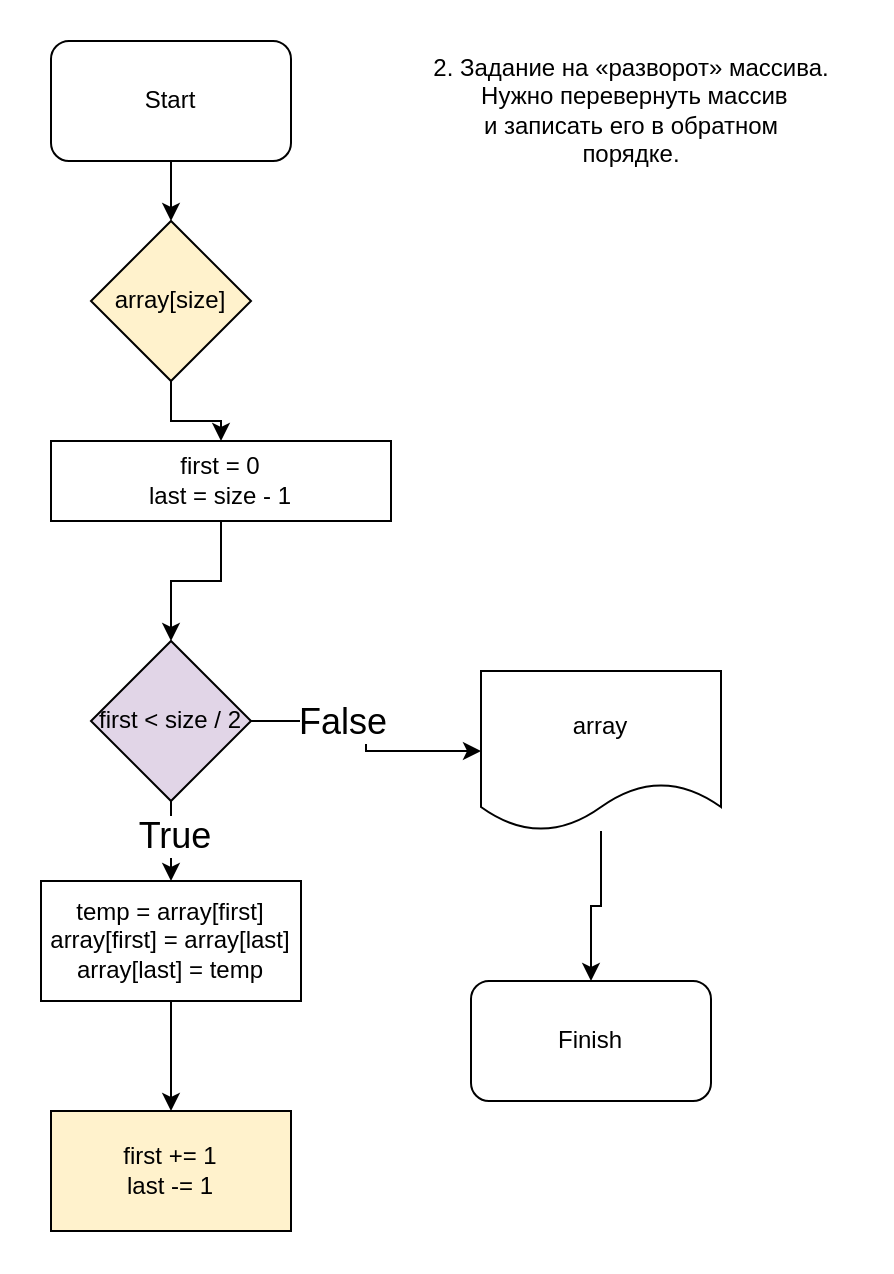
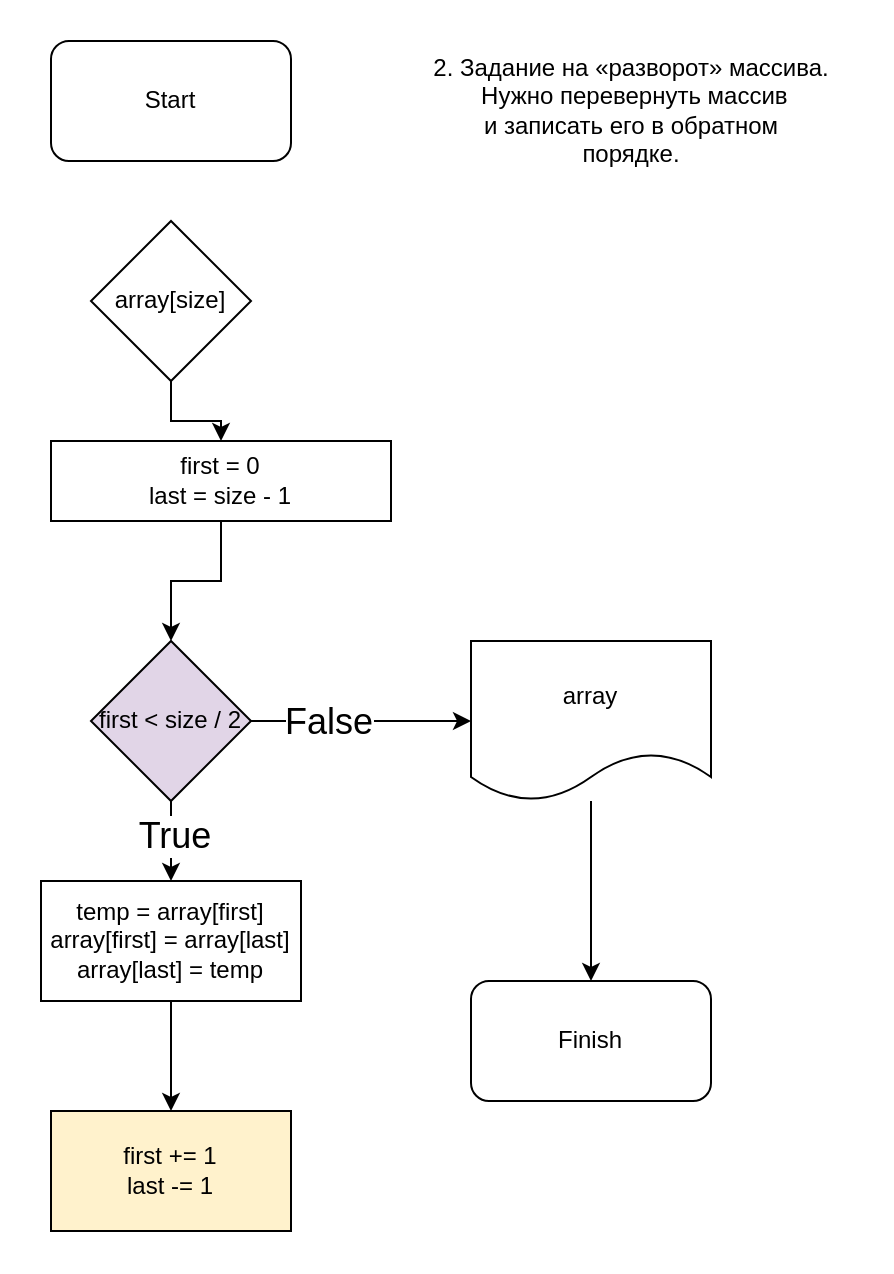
- <mxCell id="2" value="" style="edgeStyle=orthogonalEdgeStyle;rounded=0;orthogonalLoop=1;jettySize=auto;html=1;" parent="1" source="3" target="5" edge="1"><mxGeometry relative="1" as="geometry" /></mxCell>
- <mxCell id="5" value="array[size]" style="rhombus;whiteSpace=wrap;html=1;rounded=1;arcSize=0;fillColor=#fff2cc;" parent="1" vertex="1"><mxGeometry x="45" y="110" width="80" height="80" as="geometry" /></mxCell>
+ <mxCell id="5" value="array[size]" style="rhombus;whiteSpace=wrap;html=1;rounded=1;arcSize=0;" parent="1" vertex="1"><mxGeometry x="45" y="110" width="80" height="80" as="geometry" /></mxCell>
- <mxCell id="14" value="array" style="shape=document;whiteSpace=wrap;html=1;boundedLbl=1;" parent="1" vertex="1"><mxGeometry x="240" y="335" width="120" height="80" as="geometry" /></mxCell>
+ <mxCell id="14" value="array" style="shape=document;whiteSpace=wrap;html=1;boundedLbl=1;" parent="1" vertex="1"><mxGeometry x="235" y="320" width="120" height="80" as="geometry" /></mxCell>
